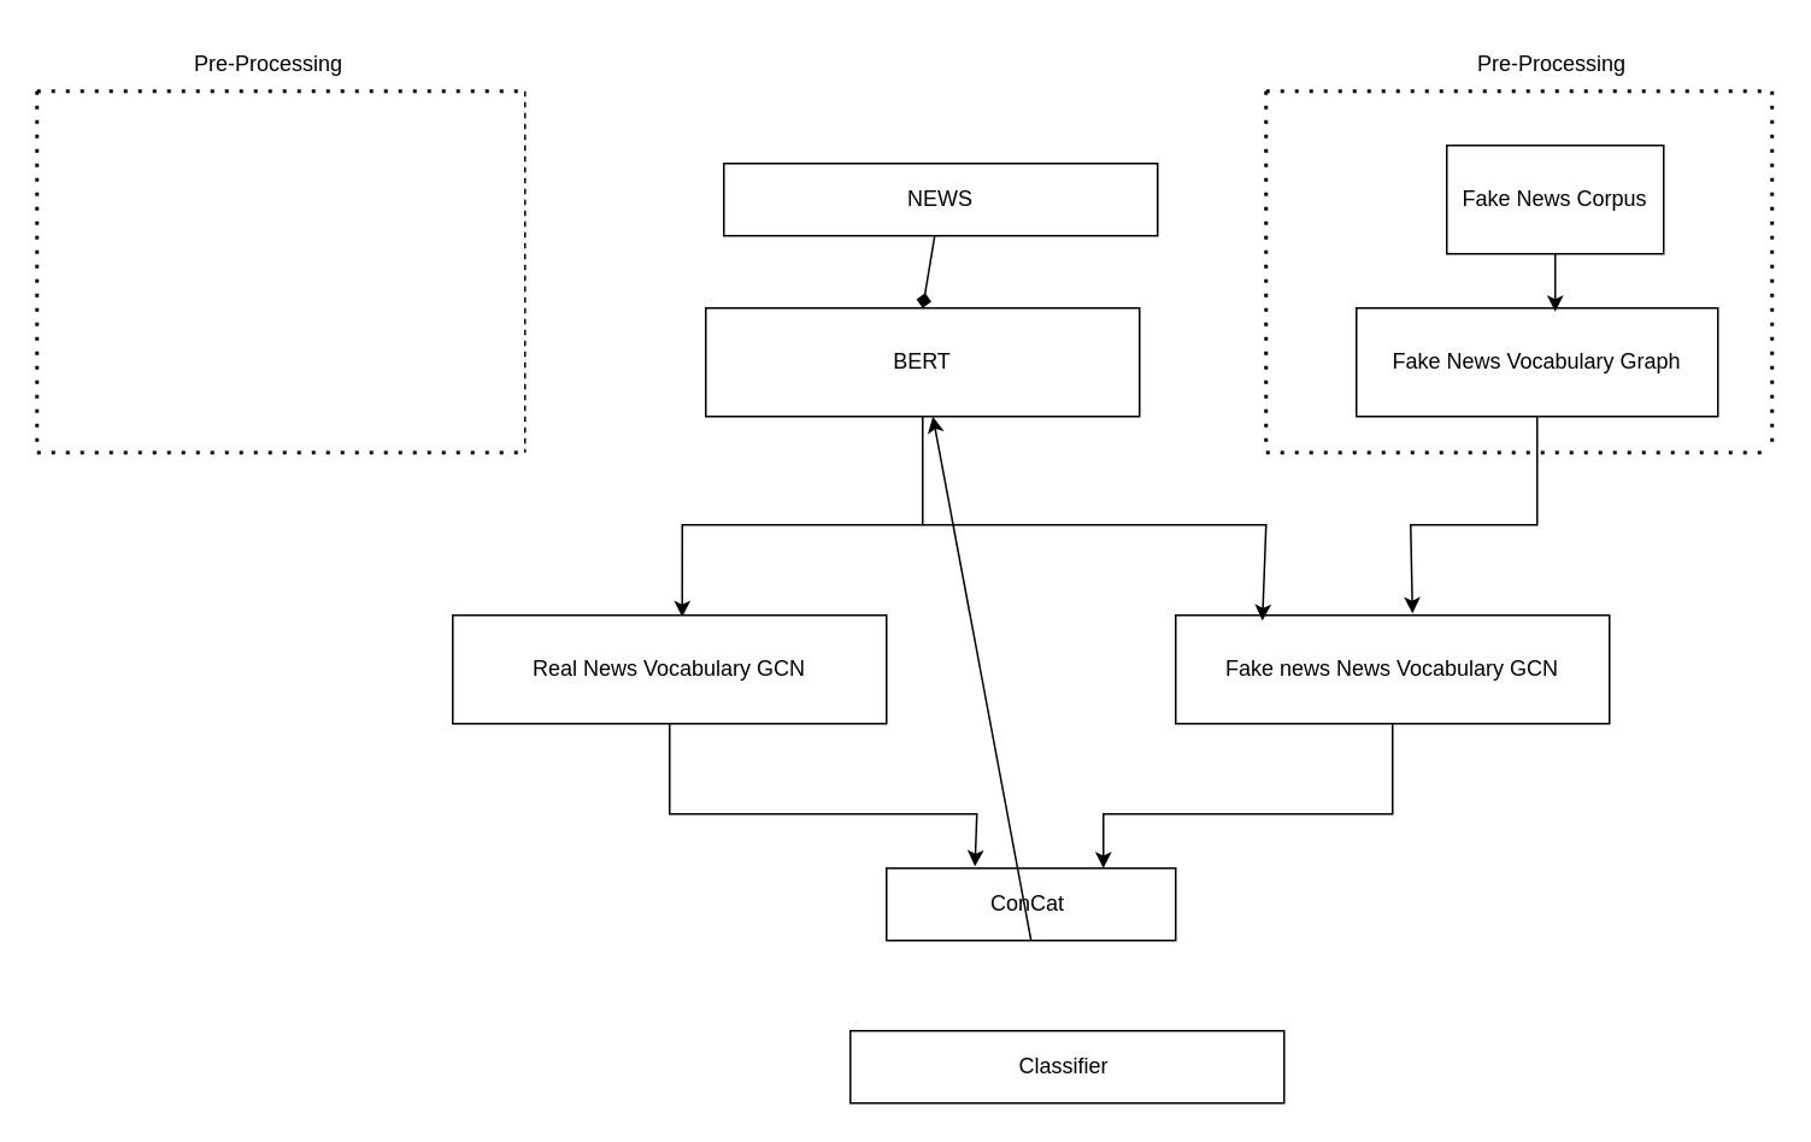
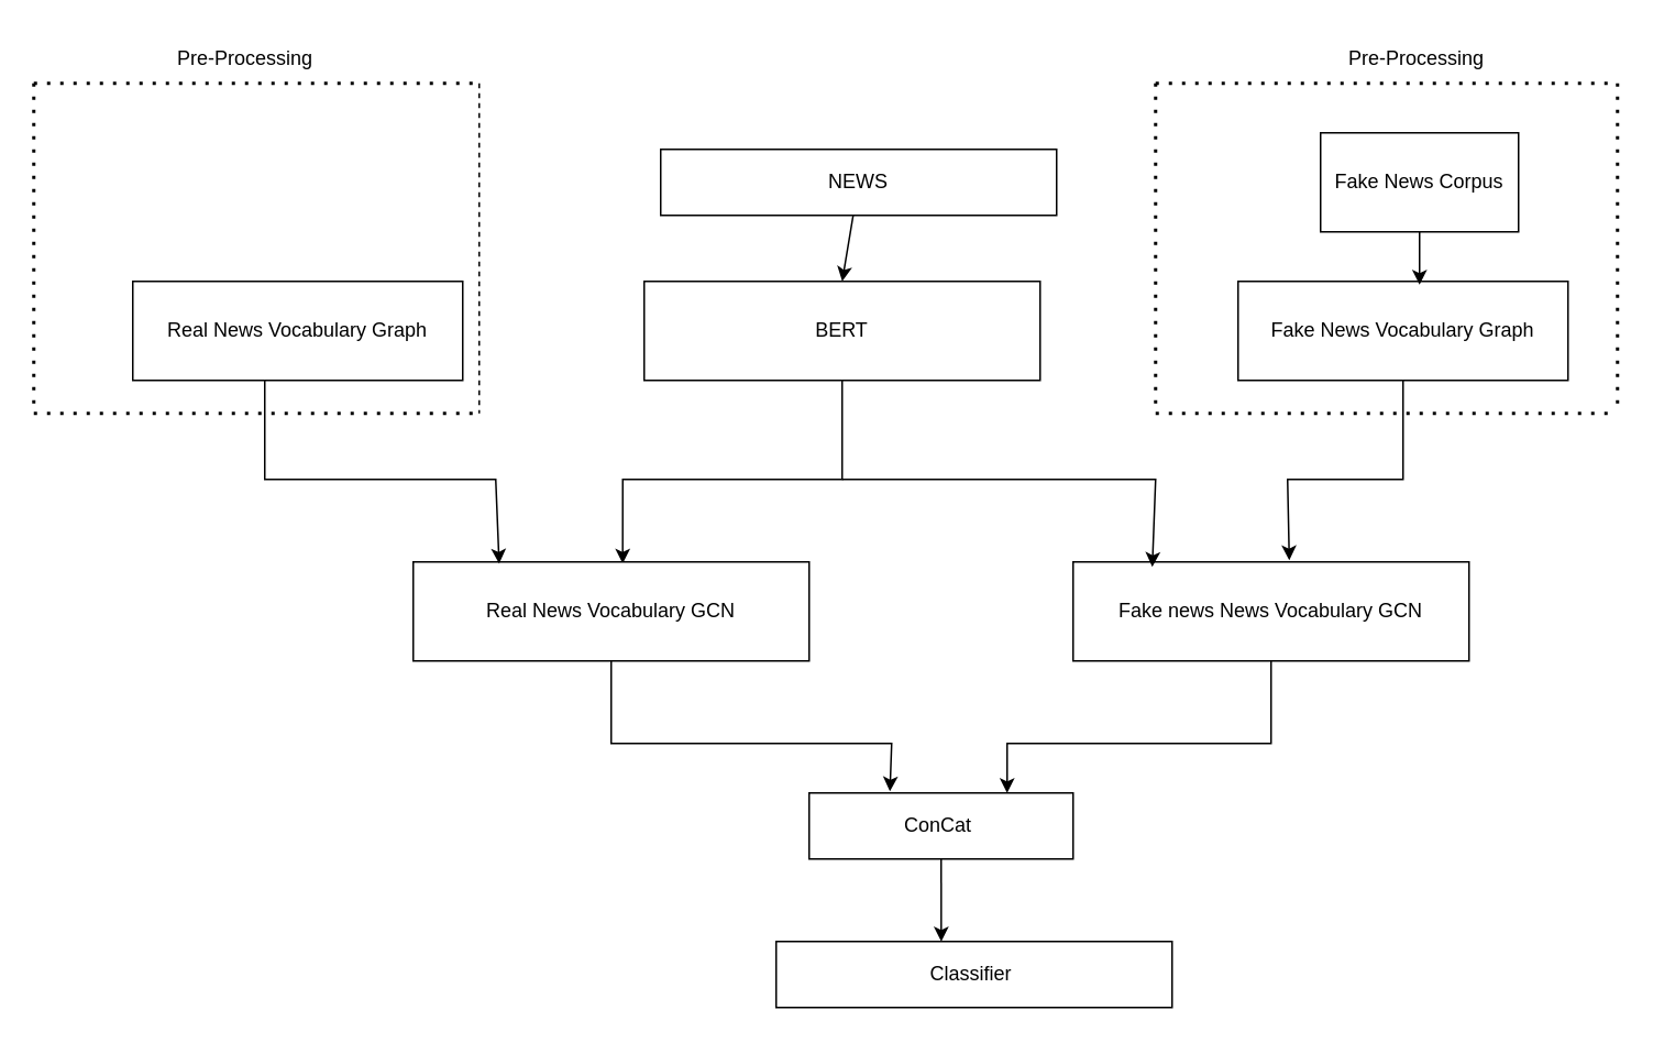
- <mxCell id="3" value="" style="endArrow=diamond;html=1;rounded=0;entryX=0.5;entryY=0;entryDx=0;entryDy=0;entryPerimeter=0;" edge="1" parent="1" source="2" target="4"><mxGeometry width="50" height="50" relative="1" as="geometry"><mxPoint x="610" y="430" as="sourcePoint" /><mxPoint x="620" y="170" as="targetPoint" /></mxGeometry></mxCell>
+ <mxCell id="3" value="" style="endArrow=classic;html=1;rounded=0;entryX=0.5;entryY=0;entryDx=0;entryDy=0;entryPerimeter=0;" edge="1" parent="1" source="2" target="4"><mxGeometry width="50" height="50" relative="1" as="geometry"><mxPoint x="610" y="430" as="sourcePoint" /><mxPoint x="620" y="170" as="targetPoint" /></mxGeometry></mxCell>
+ <mxCell id="7" value="Real News Vocabulary Graph" style="rounded=0;whiteSpace=wrap;html=1;" vertex="1" parent="1"><mxGeometry x="80" y="170" width="200" height="60" as="geometry" /></mxCell>
+ <mxCell id="8" value="" style="endArrow=classic;html=1;rounded=0;exitX=0.4;exitY=1;exitDx=0;exitDy=0;exitPerimeter=0;entryX=0.217;entryY=0.017;entryDx=0;entryDy=0;entryPerimeter=0;" edge="1" parent="1" source="7" target="6"><mxGeometry width="50" height="50" relative="1" as="geometry"><mxPoint x="610" y="430" as="sourcePoint" /><mxPoint x="660" y="380" as="targetPoint" /><Array as="points"><mxPoint x="160" y="290" /><mxPoint x="210" y="290" /><mxPoint x="300" y="290" /></Array></mxGeometry></mxCell>
- <mxCell id="19" value="" style="endArrow=classic;html=1;rounded=0;exitX=0.5;exitY=1;exitDx=0;exitDy=0;" edge="1" parent="1" source="15" target="4"><mxGeometry width="50" height="50" relative="1" as="geometry"><mxPoint x="610" y="430" as="sourcePoint" /><mxPoint x="660" y="380" as="targetPoint" /></mxGeometry></mxCell>
+ <mxCell id="19" value="" style="endArrow=classic;html=1;rounded=0;exitX=0.5;exitY=1;exitDx=0;exitDy=0;entryX=0.417;entryY=0;entryDx=0;entryDy=0;entryPerimeter=0;" edge="1" parent="1" source="15" target="10"><mxGeometry width="50" height="50" relative="1" as="geometry"><mxPoint x="610" y="430" as="sourcePoint" /><mxPoint x="660" y="380" as="targetPoint" /></mxGeometry></mxCell>
